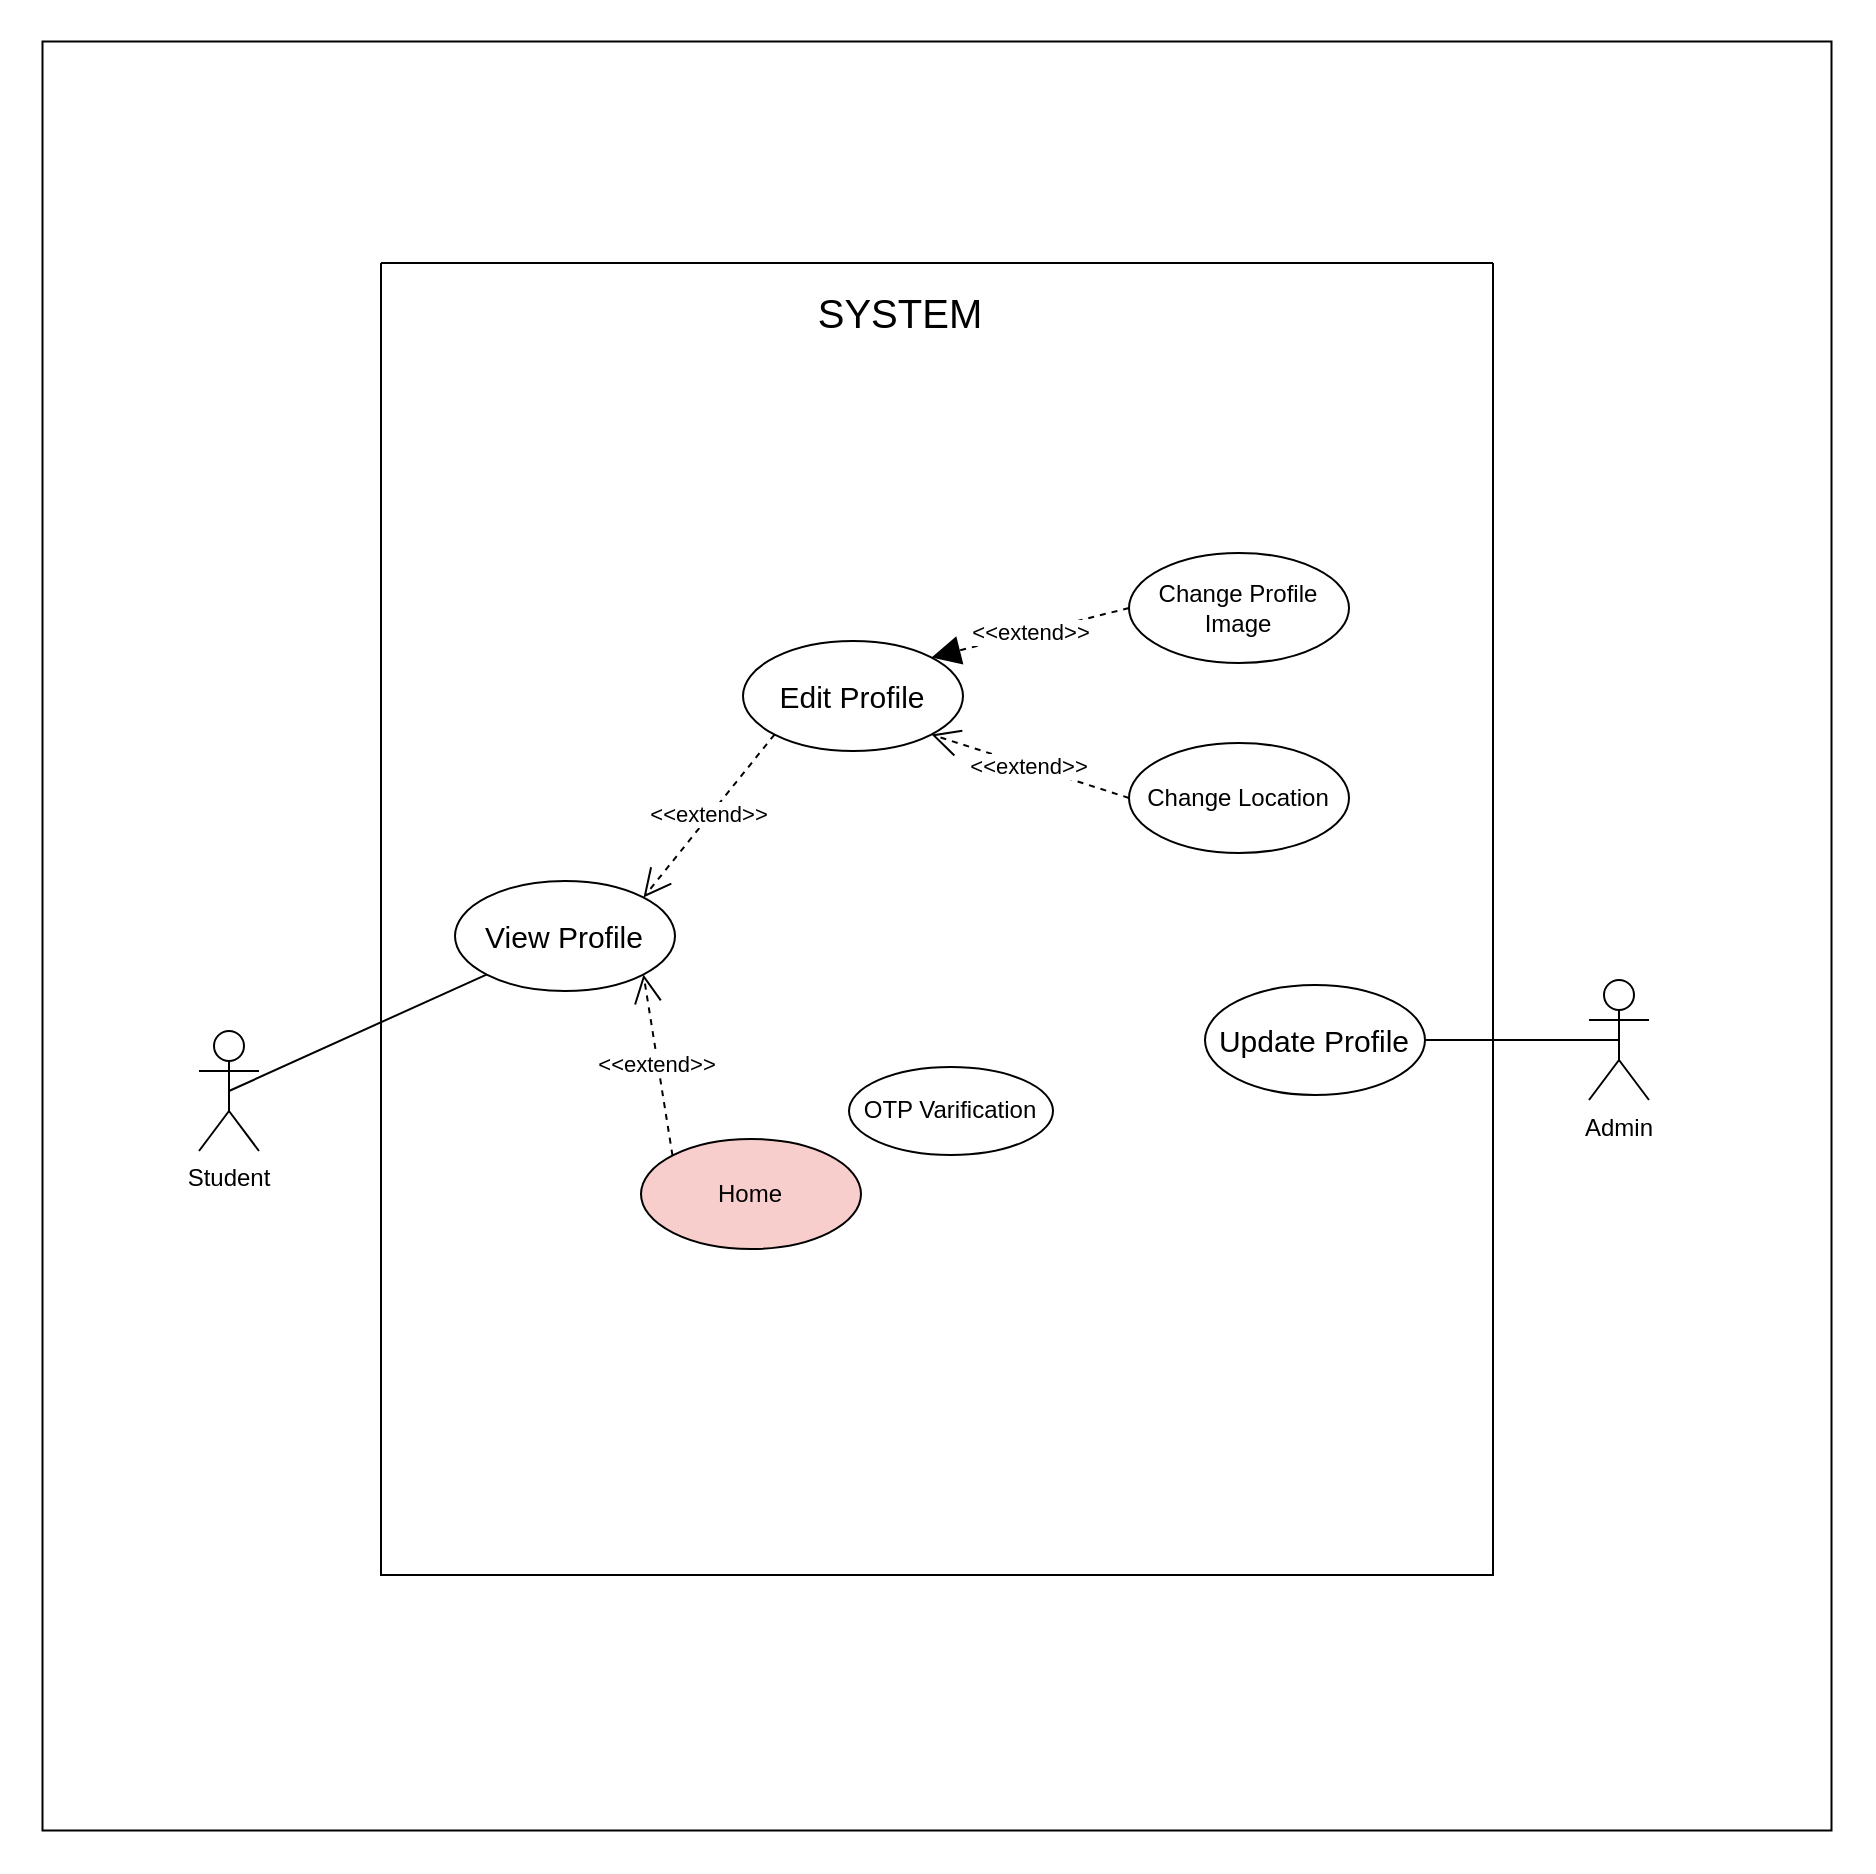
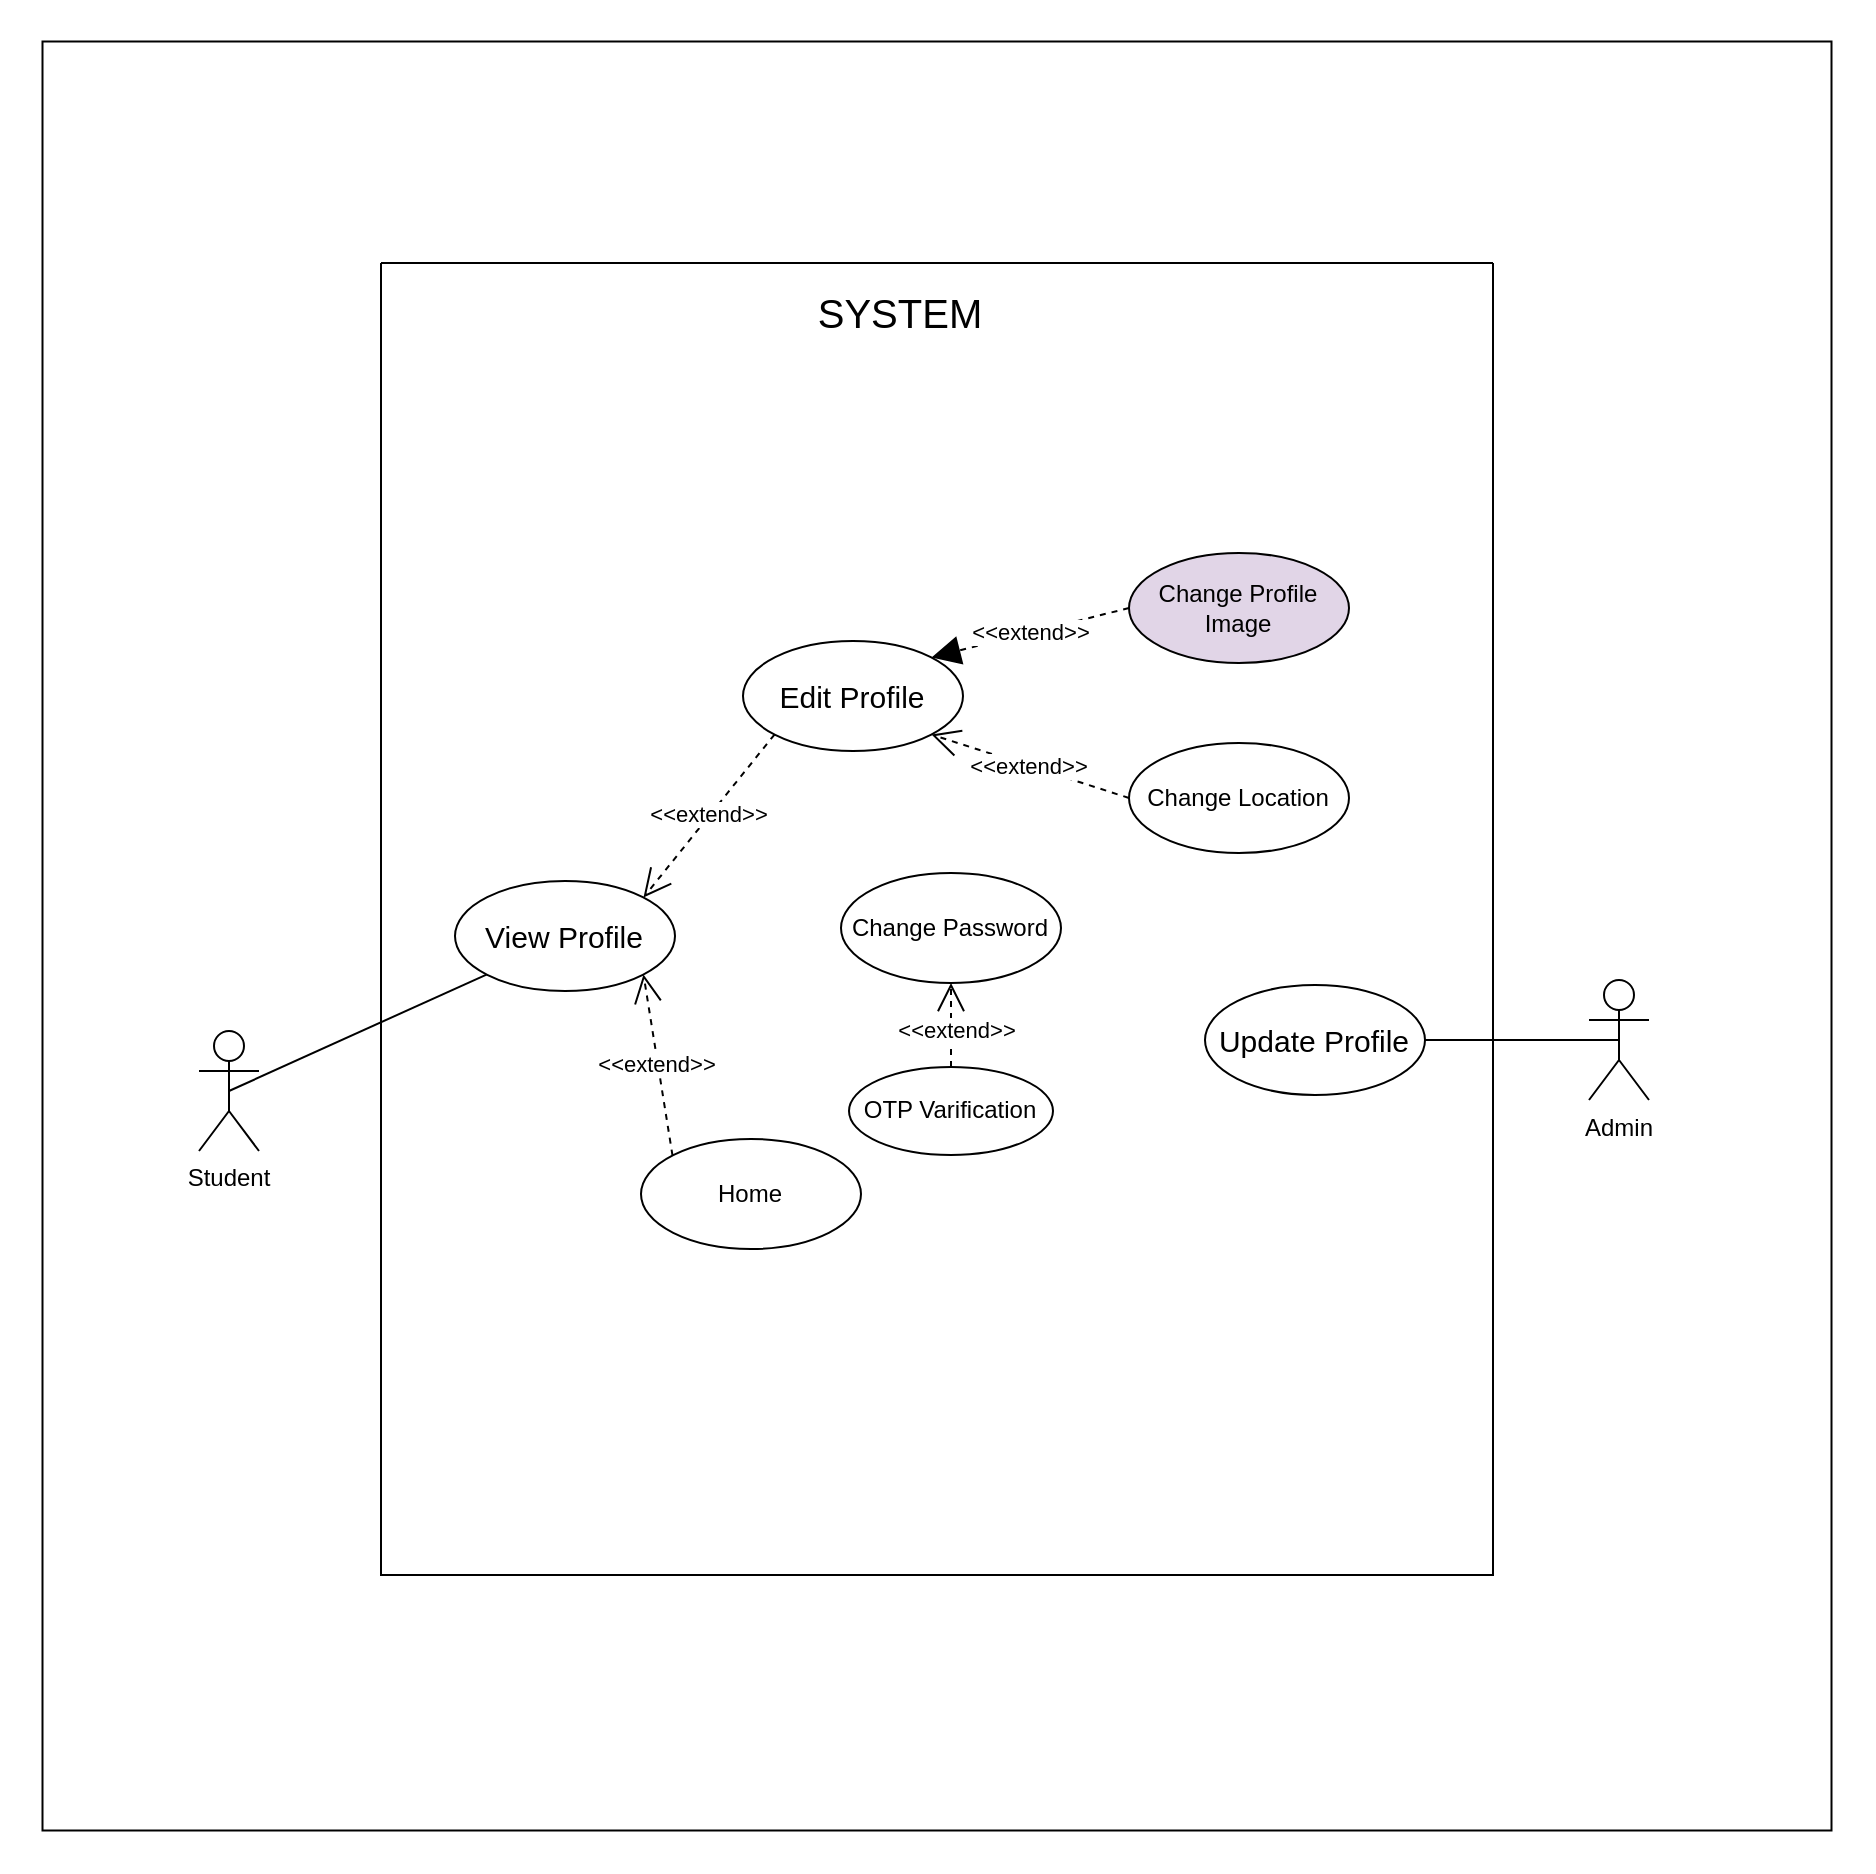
- <mxCell id="11" value="Change Profile Image" style="ellipse;whiteSpace=wrap;html=1;fontSize=12;" parent="1" vertex="1"><mxGeometry x="564" y="276" width="110" height="55" as="geometry" /></mxCell>
+ <mxCell id="11" value="Change Profile Image" style="ellipse;whiteSpace=wrap;html=1;fontSize=12;fillColor=#e1d5e7;" parent="1" vertex="1"><mxGeometry x="564" y="276" width="110" height="55" as="geometry" /></mxCell>
+ <mxCell id="20" value="Change Password" style="ellipse;whiteSpace=wrap;html=1;fontSize=12;" parent="1" vertex="1"><mxGeometry x="420" y="436" width="110" height="55" as="geometry" /></mxCell>
+ <mxCell id="21" value="&amp;lt;&amp;lt;extend&amp;gt;&amp;gt;" style="endArrow=open;endSize=12;dashed=1;html=1;rounded=0;entryX=0.5;entryY=1;entryDx=0;entryDy=0;exitX=0.5;exitY=0;exitDx=0;exitDy=0;" edge="1" source="8" parent="1" target="20"><mxGeometry x="-0.143" y="-3" width="160" relative="1" as="geometry"><mxPoint x="458.5" y="399.5" as="sourcePoint" /><mxPoint x="378.5" y="524" as="targetPoint" /><mxPoint as="offset" /></mxGeometry></mxCell>
- <mxCell id="19" value="Home" style="ellipse;whiteSpace=wrap;html=1;fontSize=12;fillColor=#f8cecc;" parent="1" vertex="1"><mxGeometry x="320" y="569" width="110" height="55" as="geometry" /></mxCell>
+ <mxCell id="19" value="Home" style="ellipse;whiteSpace=wrap;html=1;fontSize=12;" parent="1" vertex="1"><mxGeometry x="320" y="569" width="110" height="55" as="geometry" /></mxCell>
